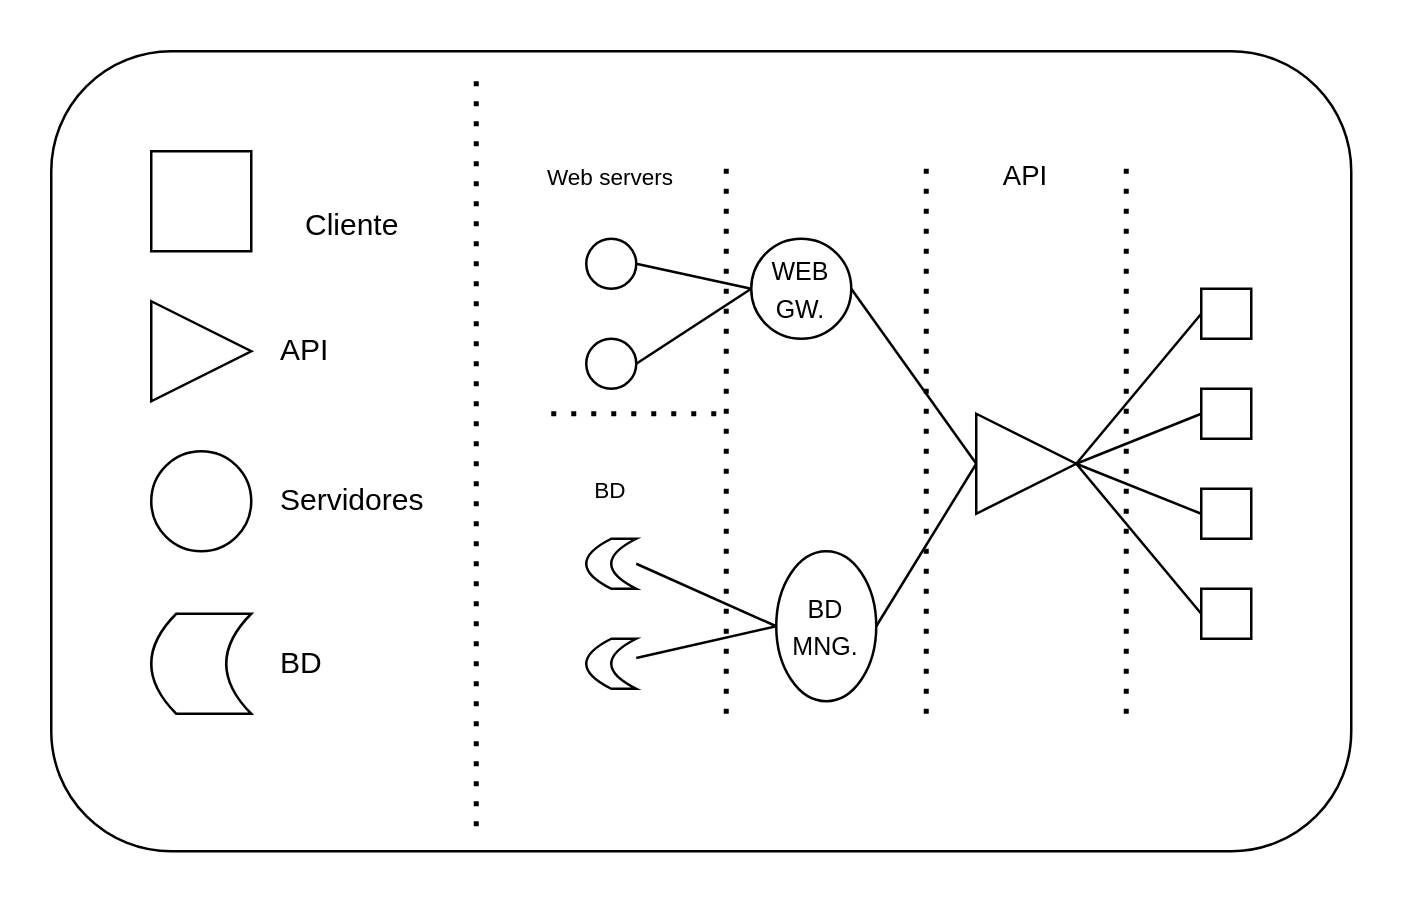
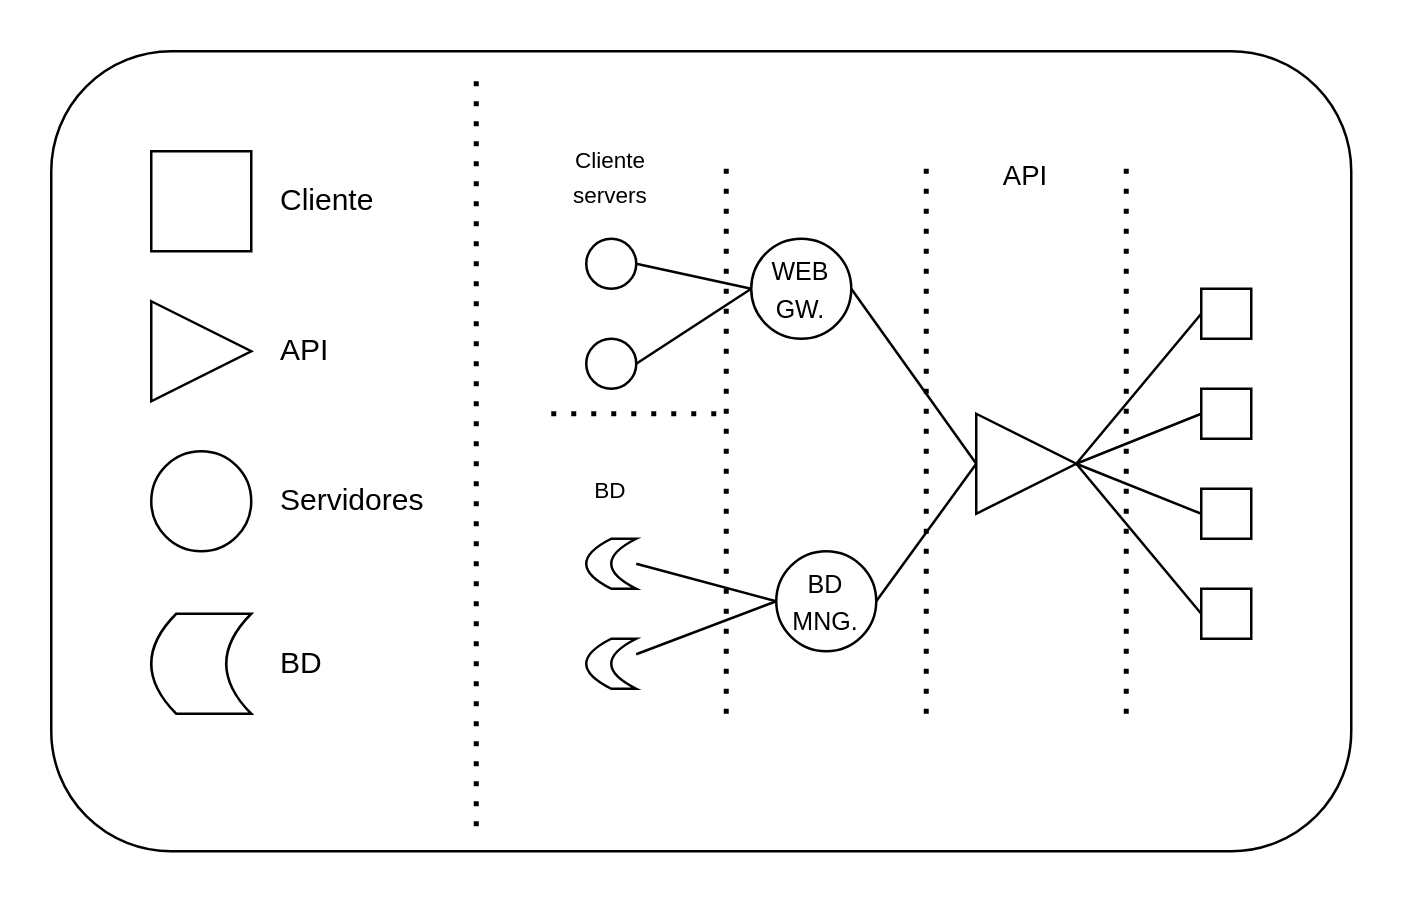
- <mxCell id="36" value="&lt;font style=&quot;font-size: 9px;&quot;&gt;Web servers&lt;/font&gt;" style="text;html=1;align=center;verticalAlign=middle;whiteSpace=wrap;rounded=0;fontFamily=Helvetica;fontSize=11;fontColor=default;labelBackgroundColor=default;" vertex="1" parent="1"><mxGeometry x="214" y="55" width="60" height="30" as="geometry" /></mxCell>
+ <mxCell id="36" value="&lt;font style=&quot;font-size: 9px;&quot;&gt;Cliente servers&lt;/font&gt;" style="text;html=1;align=center;verticalAlign=middle;whiteSpace=wrap;rounded=0;fontFamily=Helvetica;fontSize=11;fontColor=default;labelBackgroundColor=default;" vertex="1" parent="1"><mxGeometry x="214" y="55" width="60" height="30" as="geometry" /></mxCell>
- <mxCell id="7" value="Cliente" style="text;html=1;align=left;verticalAlign=middle;whiteSpace=wrap;rounded=0;" vertex="1" parent="1"><mxGeometry x="120" y="75" width="60" height="30" as="geometry" /></mxCell>
+ <mxCell id="7" value="Cliente" style="text;html=1;align=left;verticalAlign=middle;whiteSpace=wrap;rounded=0;" vertex="1" parent="1"><mxGeometry x="110" y="65" width="60" height="30" as="geometry" /></mxCell>
- <mxCell id="13" value="&lt;font style=&quot;font-size: 10px;&quot;&gt;BD&lt;br&gt;MNG.&lt;/font&gt;" style="ellipse;whiteSpace=wrap;html=1;aspect=fixed;" vertex="1" parent="1"><mxGeometry x="310" y="220" width="40" height="60" as="geometry" /></mxCell>
+ <mxCell id="13" value="&lt;font style=&quot;font-size: 10px;&quot;&gt;BD&lt;br&gt;MNG.&lt;/font&gt;" style="ellipse;whiteSpace=wrap;html=1;aspect=fixed;" vertex="1" parent="1"><mxGeometry x="310" y="220" width="40" height="40" as="geometry" /></mxCell>
